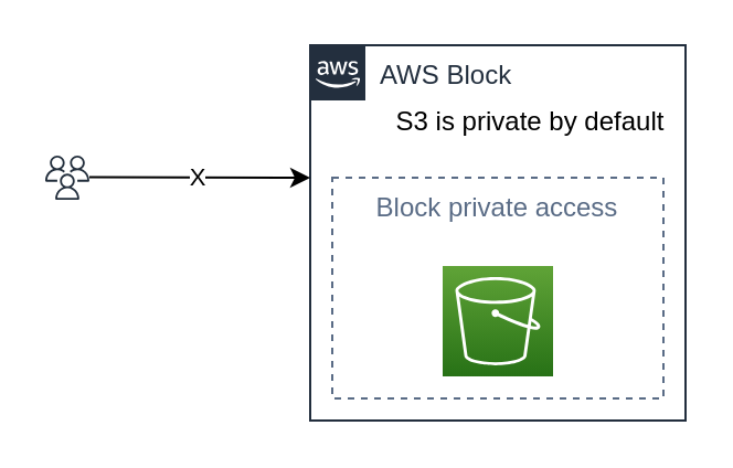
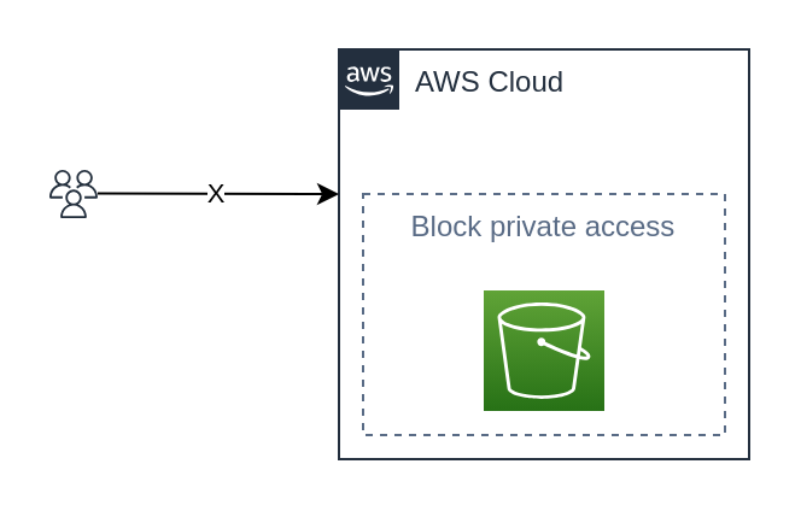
- <mxCell id="2" value="AWS Block" style="points=[[0,0],[0.25,0],[0.5,0],[0.75,0],[1,0],[1,0.25],[1,0.5],[1,0.75],[1,1],[0.75,1],[0.5,1],[0.25,1],[0,1],[0,0.75],[0,0.5],[0,0.25]];outlineConnect=0;gradientColor=none;html=1;whiteSpace=wrap;fontSize=12;fontStyle=0;container=1;pointerEvents=0;collapsible=0;recursiveResize=0;shape=mxgraph.aws4.group;grIcon=mxgraph.aws4.group_aws_cloud_alt;strokeColor=#232F3E;fillColor=none;verticalAlign=top;align=left;spacingLeft=30;fontColor=#232F3E;dashed=0;" vertex="1" parent="1"><mxGeometry x="140" y="20" width="170" height="170" as="geometry" /></mxCell>
+ <mxCell id="2" value="AWS Cloud" style="points=[[0,0],[0.25,0],[0.5,0],[0.75,0],[1,0],[1,0.25],[1,0.5],[1,0.75],[1,1],[0.75,1],[0.5,1],[0.25,1],[0,1],[0,0.75],[0,0.5],[0,0.25]];outlineConnect=0;gradientColor=none;html=1;whiteSpace=wrap;fontSize=12;fontStyle=0;container=1;pointerEvents=0;collapsible=0;recursiveResize=0;shape=mxgraph.aws4.group;grIcon=mxgraph.aws4.group_aws_cloud_alt;strokeColor=#232F3E;fillColor=none;verticalAlign=top;align=left;spacingLeft=30;fontColor=#232F3E;dashed=0;" vertex="1" parent="1"><mxGeometry x="140" y="20" width="170" height="170" as="geometry" /></mxCell>
- <mxCell id="5" value="S3 is private by default" style="text;html=1;strokeColor=none;fillColor=none;align=center;verticalAlign=middle;whiteSpace=wrap;rounded=0;" vertex="1" parent="2"><mxGeometry x="30" y="20" width="140" height="30" as="geometry" /></mxCell>
